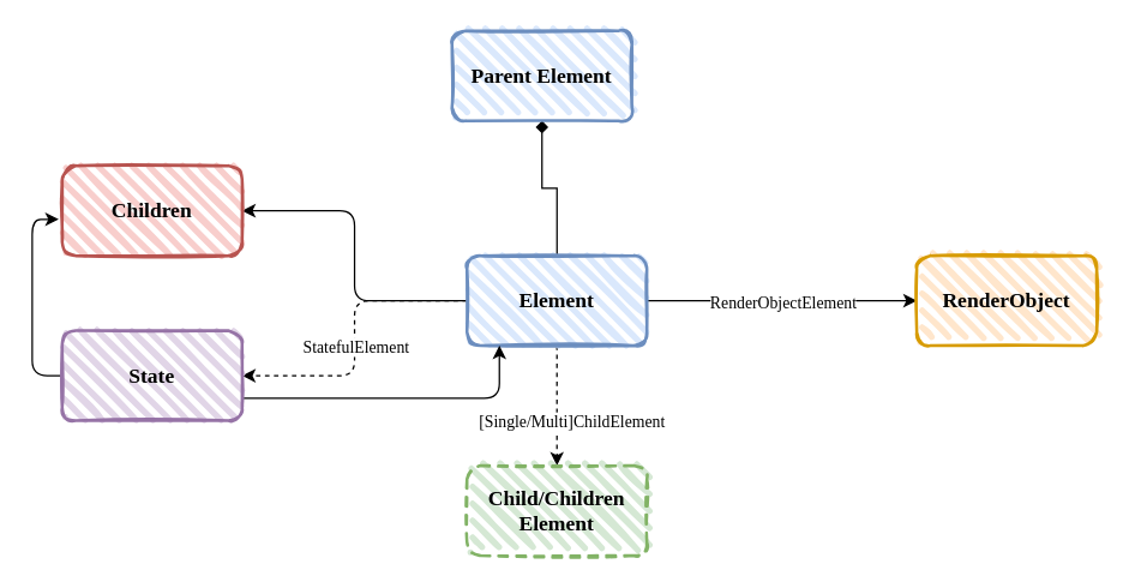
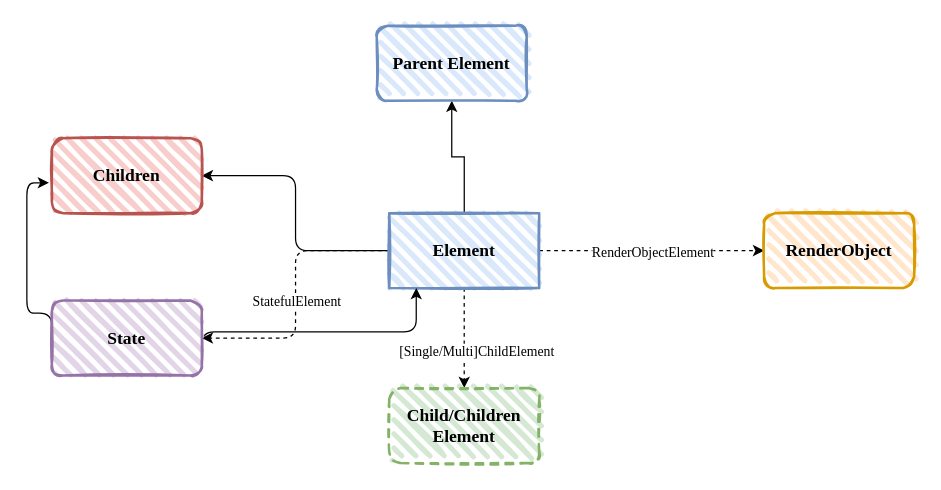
- <mxCell id="2" value="" style="edgeStyle=orthogonalEdgeStyle;rounded=0;orthogonalLoop=1;jettySize=auto;html=1;endArrow=diamond;" edge="1" parent="1" source="10" target="11"><mxGeometry relative="1" as="geometry" /></mxCell>
+ <mxCell id="2" value="" style="edgeStyle=orthogonalEdgeStyle;rounded=0;orthogonalLoop=1;jettySize=auto;html=1;" edge="1" parent="1" source="10" target="11"><mxGeometry relative="1" as="geometry" /></mxCell>
- <mxCell id="10" value="&lt;h3&gt;Element&lt;/h3&gt;" style="rounded=1;whiteSpace=wrap;html=1;strokeWidth=2;fillWeight=4;hachureGap=8;hachureAngle=45;fillColor=#dae8fc;sketch=1;strokeColor=#6c8ebf;fontFamily=Comic Sans MS;" vertex="1" parent="1"><mxGeometry x="310.97" y="170" width="120" height="60" as="geometry" /></mxCell>
+ <mxCell id="10" value="&lt;h3&gt;Element&lt;/h3&gt;" style="whiteSpace=wrap;html=1;strokeWidth=2;fillWeight=4;hachureGap=8;hachureAngle=45;fillColor=#dae8fc;sketch=1;strokeColor=#6c8ebf;fontFamily=Comic Sans MS;rounded=0;" vertex="1" parent="1"><mxGeometry x="310.97" y="170" width="120" height="60" as="geometry" /></mxCell>
- <mxCell id="5" value="" style="edgeStyle=orthogonalEdgeStyle;rounded=0;orthogonalLoop=1;jettySize=auto;html=1;fontFamily=Comic Sans MS;dashed=0;" edge="1" parent="1" source="10" target="13"><mxGeometry relative="1" as="geometry" /></mxCell>
+ <mxCell id="5" value="" style="edgeStyle=orthogonalEdgeStyle;rounded=0;orthogonalLoop=1;jettySize=auto;html=1;fontFamily=Comic Sans MS;dashed=1;" edge="1" parent="1" source="10" target="13"><mxGeometry relative="1" as="geometry" /></mxCell>
- <mxCell id="17" value="&lt;h3&gt;State&lt;/h3&gt;" style="rounded=1;whiteSpace=wrap;html=1;strokeWidth=2;fillWeight=4;hachureGap=8;hachureAngle=45;fillColor=#e1d5e7;sketch=1;strokeColor=#9673a6;fontFamily=Comic Sans MS;" vertex="1" parent="1"><mxGeometry x="40.97" y="220" width="120" height="60" as="geometry" /></mxCell>
+ <mxCell id="17" value="&lt;h3&gt;State&lt;/h3&gt;" style="rounded=1;whiteSpace=wrap;html=1;strokeWidth=2;fillWeight=4;hachureGap=8;hachureAngle=45;fillColor=#e1d5e7;sketch=1;strokeColor=#9673a6;fontFamily=Comic Sans MS;" vertex="1" parent="1"><mxGeometry x="40.97" y="240" width="120" height="60" as="geometry" /></mxCell>
